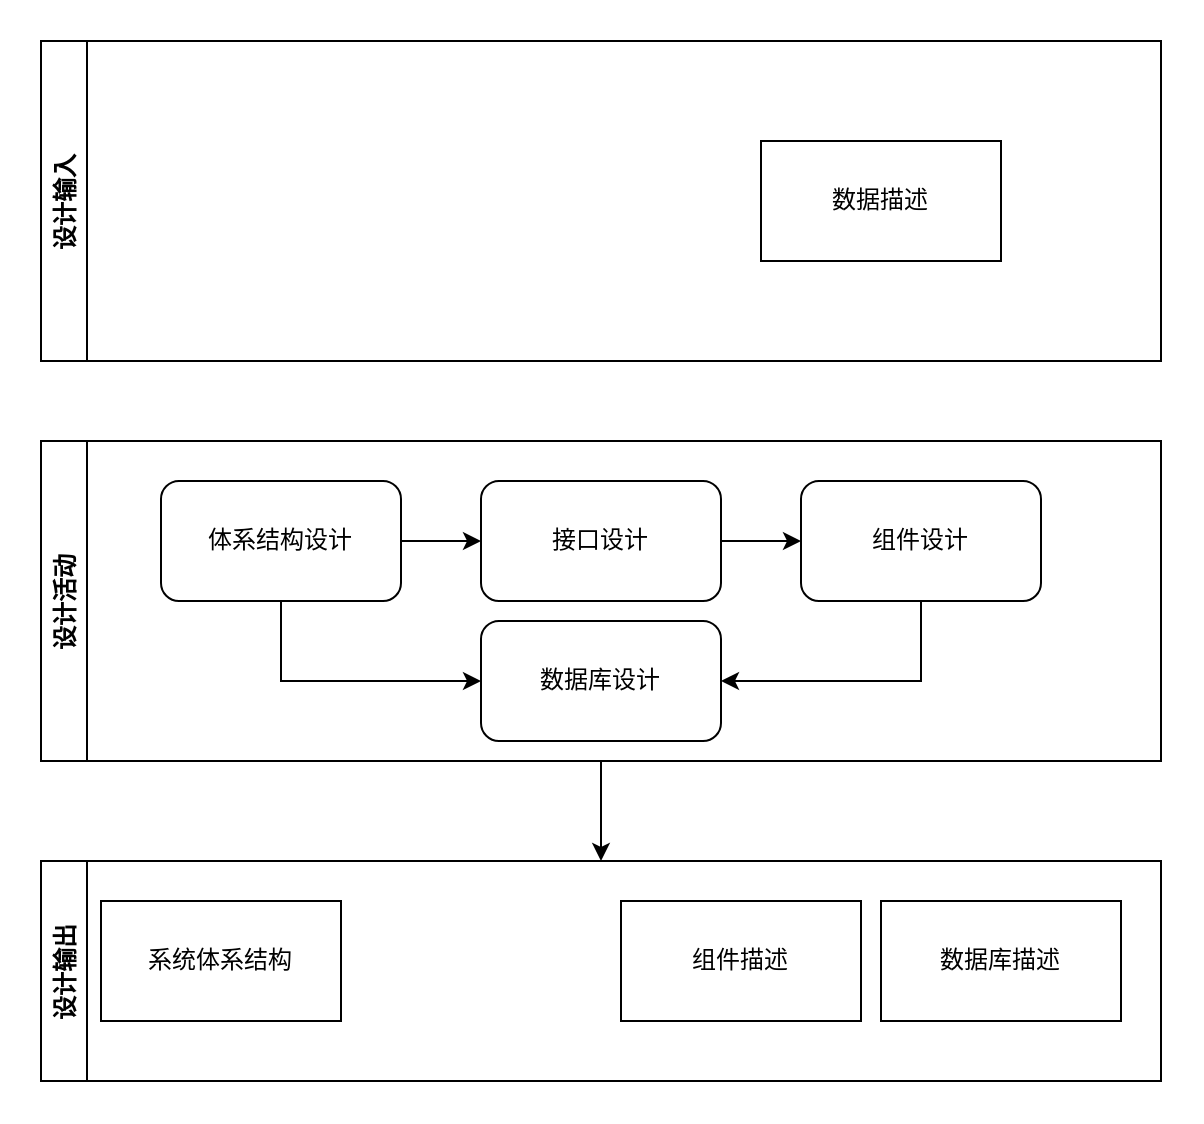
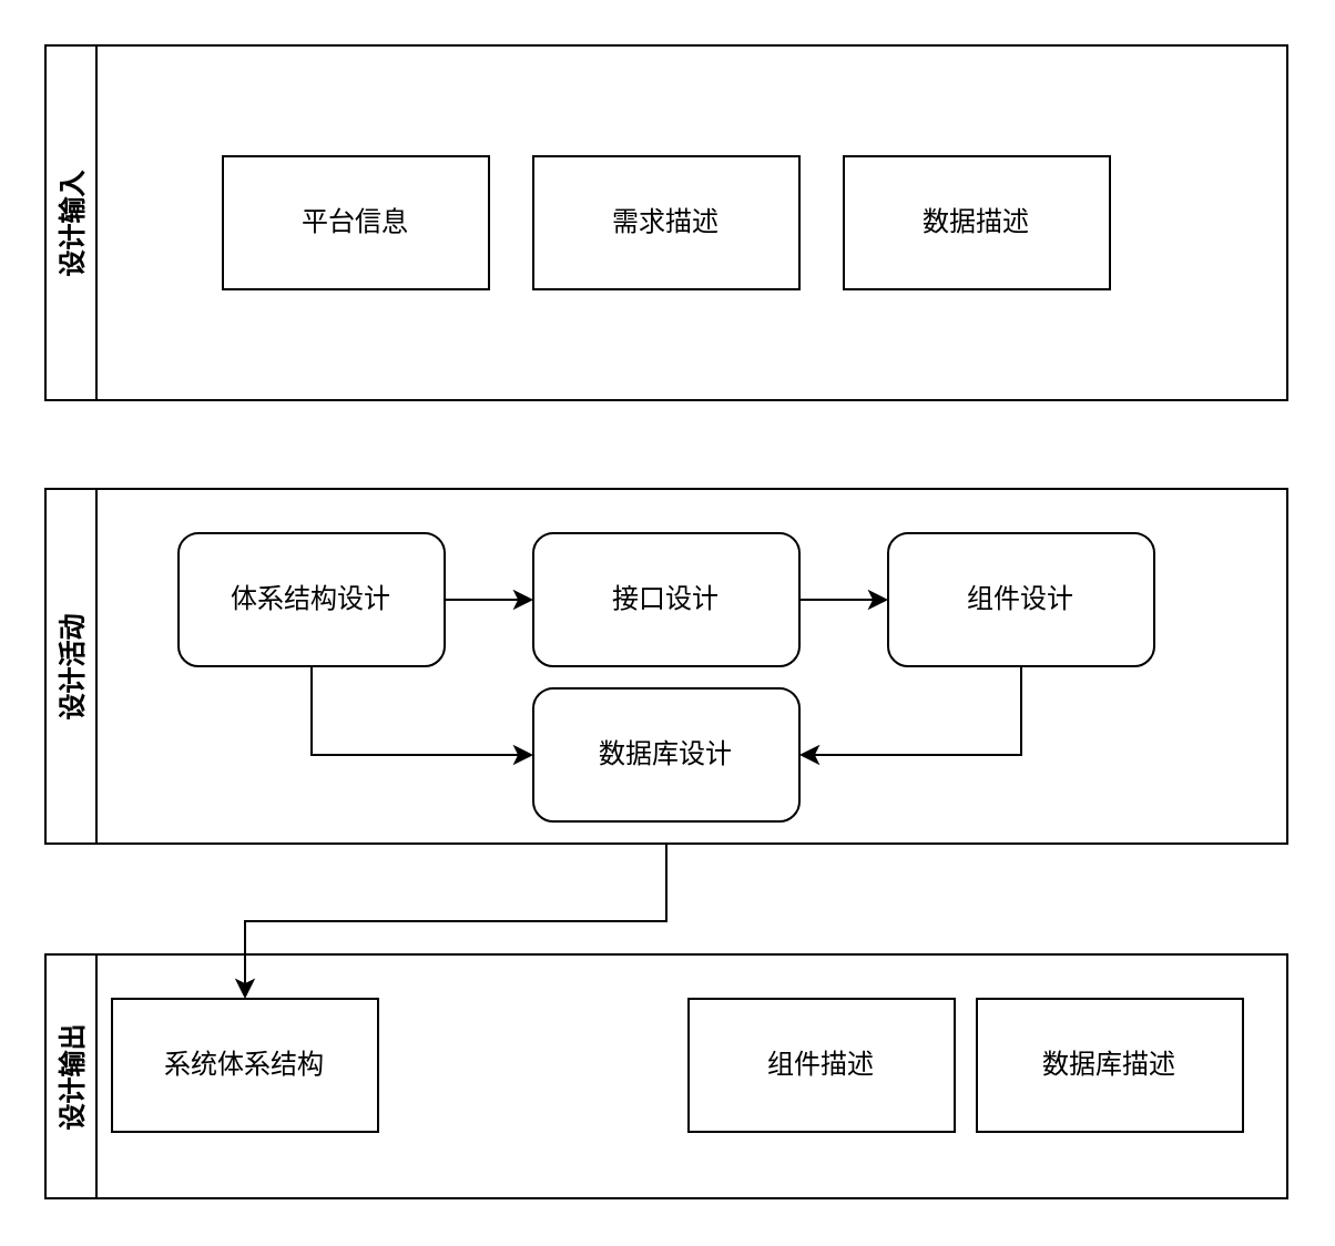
+ <mxCell id="2" value="平台信息" style="whiteSpace=wrap;html=1;" parent="1" vertex="1"><mxGeometry x="100" y="70" width="120" height="60" as="geometry" /></mxCell>
+ <mxCell id="3" value="需求描述" style="whiteSpace=wrap;html=1;" parent="1" vertex="1"><mxGeometry x="240" y="70" width="120" height="60" as="geometry" /></mxCell>
- <mxCell id="6" style="edgeStyle=orthogonalEdgeStyle;rounded=0;orthogonalLoop=1;jettySize=auto;html=1;entryX=0.5;entryY=0;entryDx=0;entryDy=0;" parent="1" source="7" target="16" edge="1"><mxGeometry relative="1" as="geometry" /></mxCell>
+ <mxCell id="6" style="edgeStyle=orthogonalEdgeStyle;rounded=0;orthogonalLoop=1;jettySize=auto;html=1;" parent="1" source="7" target="19" edge="1"><mxGeometry relative="1" as="geometry" /></mxCell>
